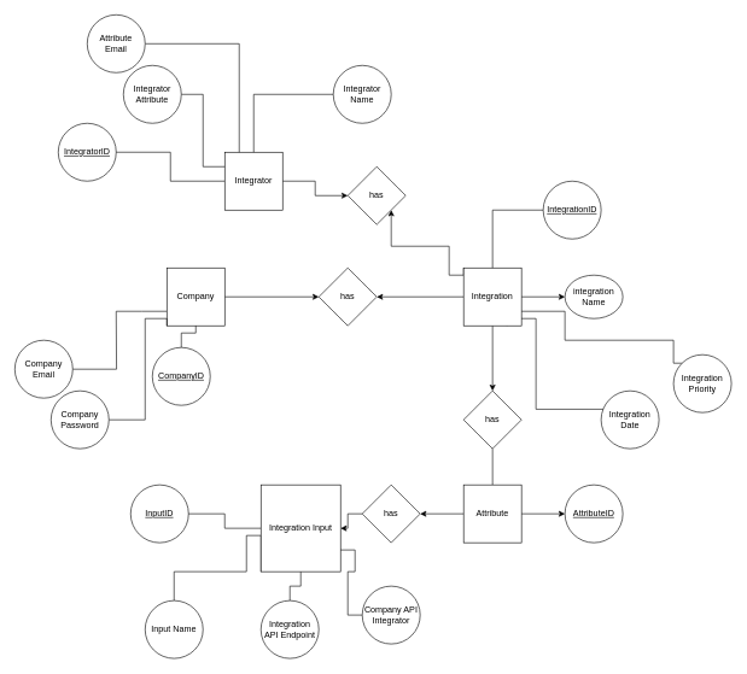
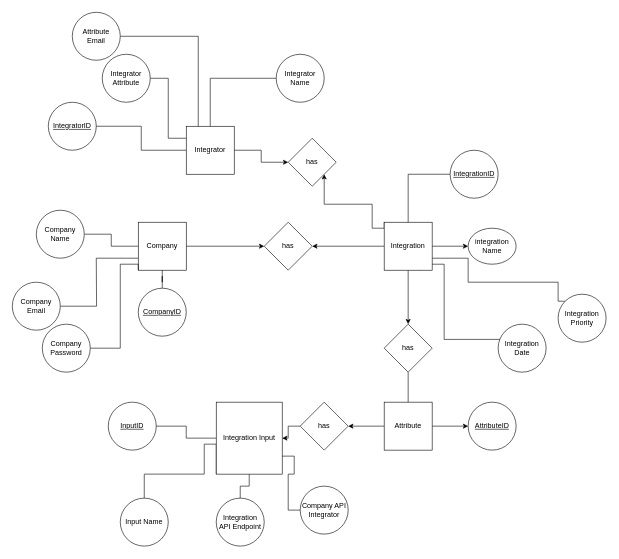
+ <mxCell id="45" value="Company Name" style="ellipse;whiteSpace=wrap;html=1;aspect=fixed;fontColor=none;" vertex="1" parent="1"><mxGeometry x="60" y="350" width="80" height="80" as="geometry" /></mxCell>
+ <mxCell id="44" style="edgeStyle=orthogonalEdgeStyle;rounded=0;orthogonalLoop=1;jettySize=auto;html=1;entryX=0;entryY=0.5;entryDx=0;entryDy=0;fontColor=none;startArrow=none;startFill=0;endArrow=none;endFill=0;" edge="1" parent="1" source="45" target="4"><mxGeometry relative="1" as="geometry" /></mxCell>
- <mxCell id="21" value="&lt;u&gt;CompanyID&lt;/u&gt;" style="ellipse;whiteSpace=wrap;html=1;aspect=fixed;" vertex="1" parent="1"><mxGeometry x="210" y="480" width="80" height="80" as="geometry" /></mxCell>
+ <mxCell id="21" value="&lt;u&gt;CompanyID&lt;/u&gt;" style="ellipse;whiteSpace=wrap;html=1;aspect=fixed;" vertex="1" parent="1"><mxGeometry x="230" y="480" width="80" height="80" as="geometry" /></mxCell>
